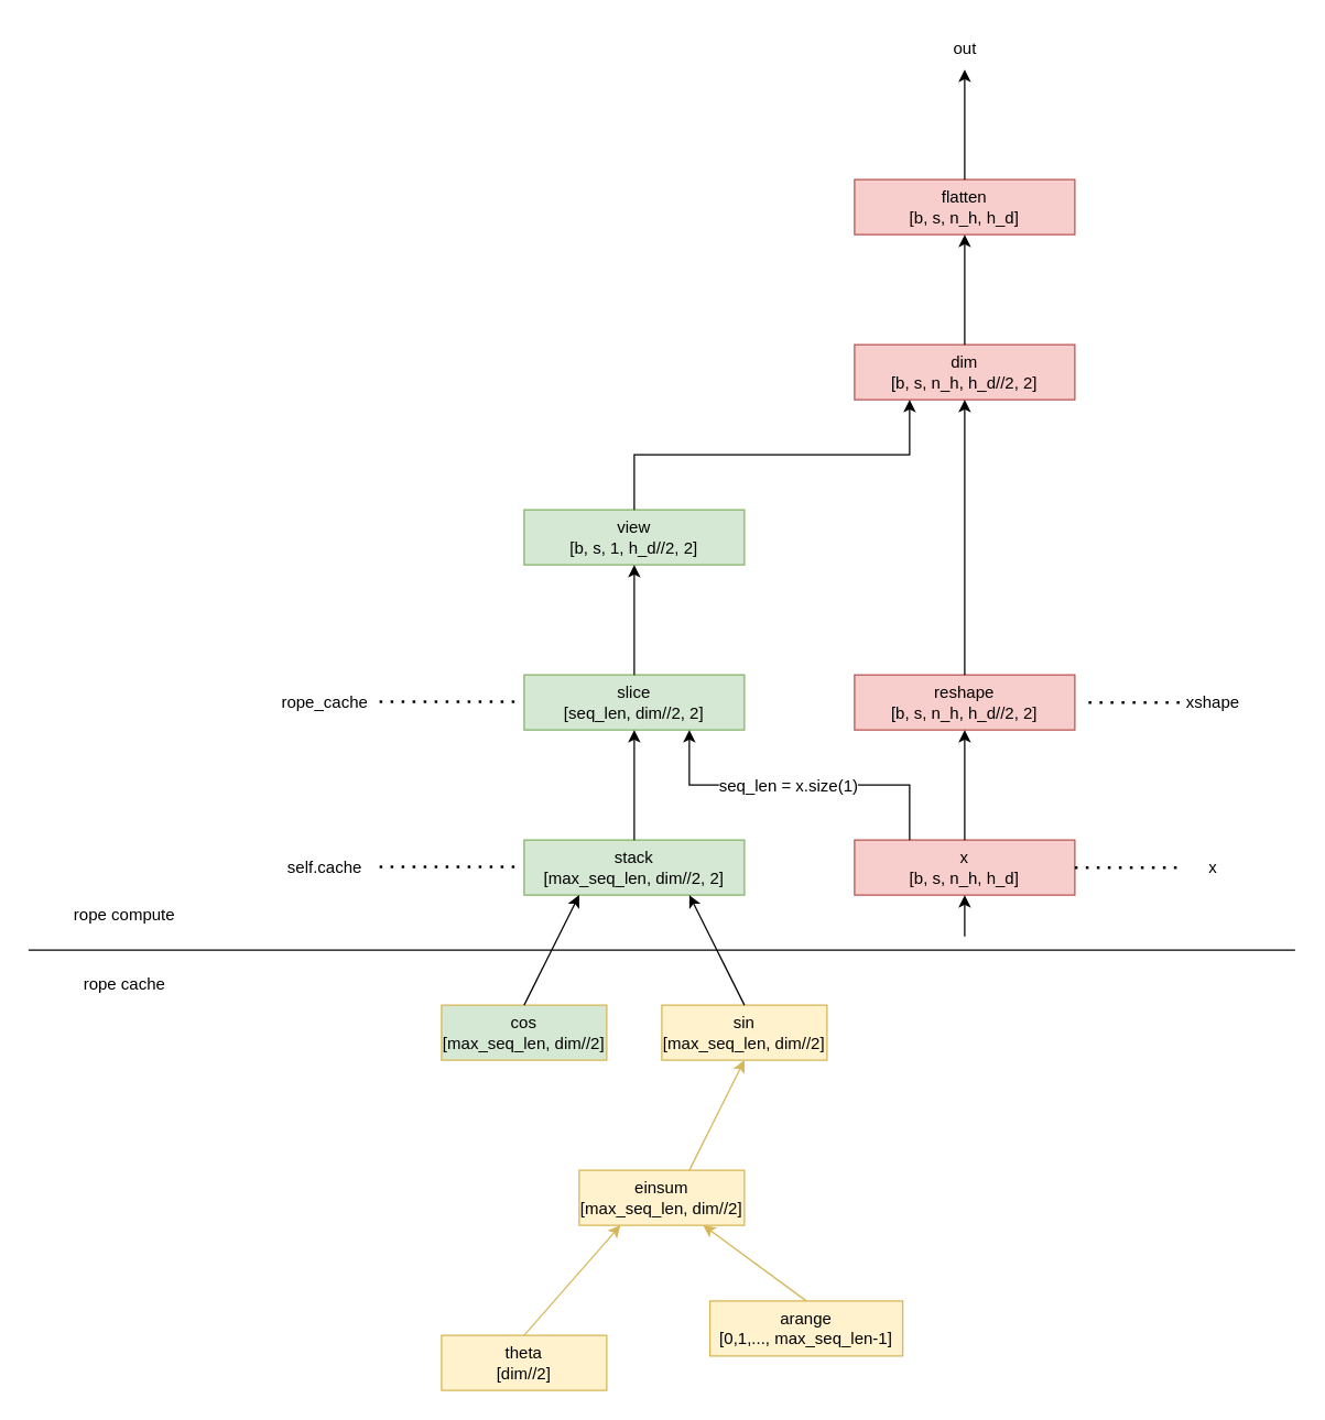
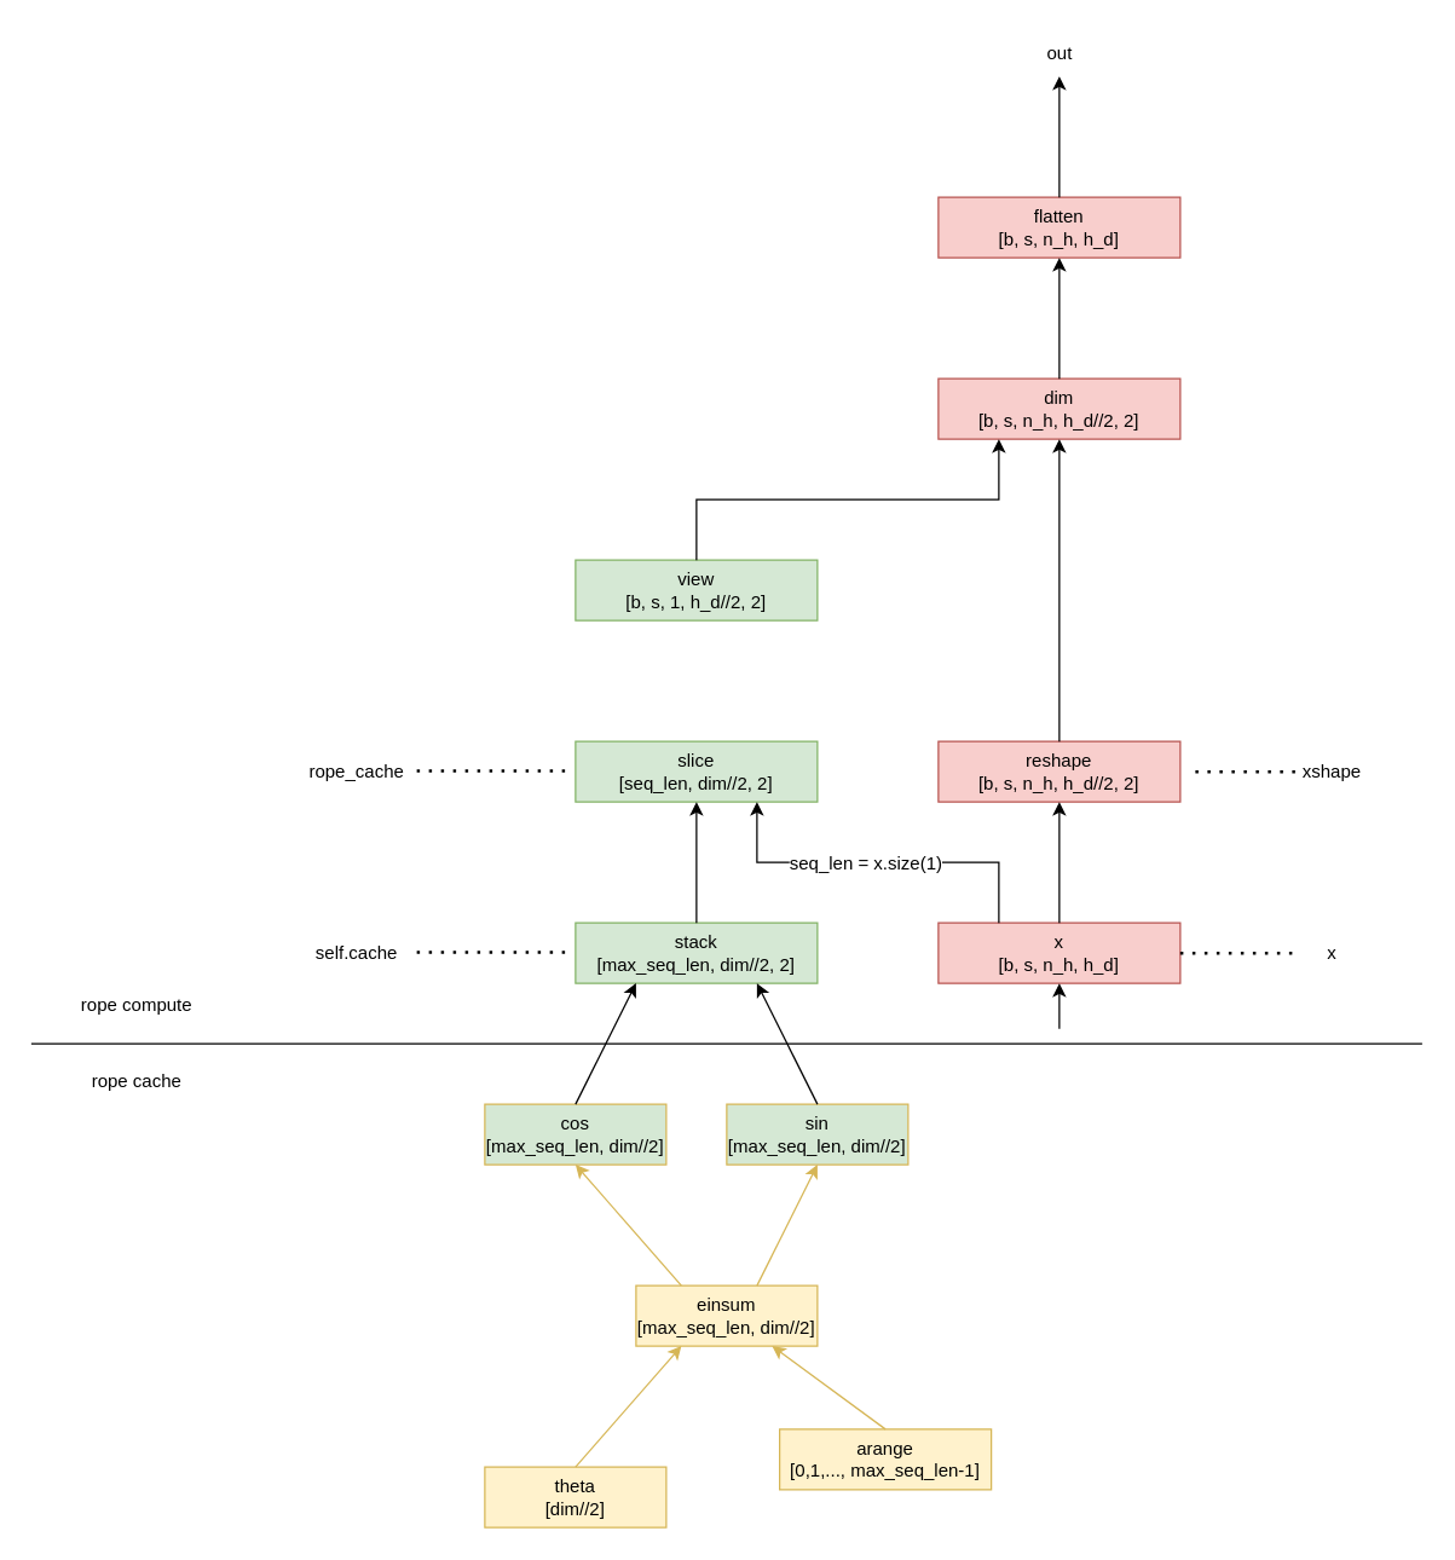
- <mxCell id="10" value="" style="endArrow=classic;html=1;rounded=0;exitX=0.5;exitY=0;exitDx=0;exitDy=0;entryX=0.5;entryY=1;entryDx=0;entryDy=0;" edge="1" parent="1" source="4" target="8"><mxGeometry width="50" height="50" relative="1" as="geometry"><mxPoint x="70" y="470" as="sourcePoint" /><mxPoint x="120" y="420" as="targetPoint" /></mxGeometry></mxCell>
- <mxCell id="19" value="sin&lt;br&gt;[max_seq_len, dim//2]" style="rounded=0;whiteSpace=wrap;html=1;fillColor=#fff2cc;strokeColor=#d6b656;" vertex="1" parent="1"><mxGeometry x="480" y="730" width="120" height="40" as="geometry" /></mxCell>
+ <mxCell id="19" value="sin&lt;br&gt;[max_seq_len, dim//2]" style="rounded=0;whiteSpace=wrap;html=1;fillColor=#d5e8d4;strokeColor=#d6b656;" vertex="1" parent="1"><mxGeometry x="480" y="730" width="120" height="40" as="geometry" /></mxCell>
+ <mxCell id="25" value="" style="endArrow=classic;html=1;rounded=0;exitX=0.25;exitY=0;exitDx=0;exitDy=0;entryX=0.5;entryY=1;entryDx=0;entryDy=0;fillColor=#fff2cc;strokeColor=#d6b656;" edge="1" parent="1" source="20" target="18"><mxGeometry width="50" height="50" relative="1" as="geometry"><mxPoint x="130" y="830" as="sourcePoint" /><mxPoint x="180" y="780" as="targetPoint" /></mxGeometry></mxCell>
